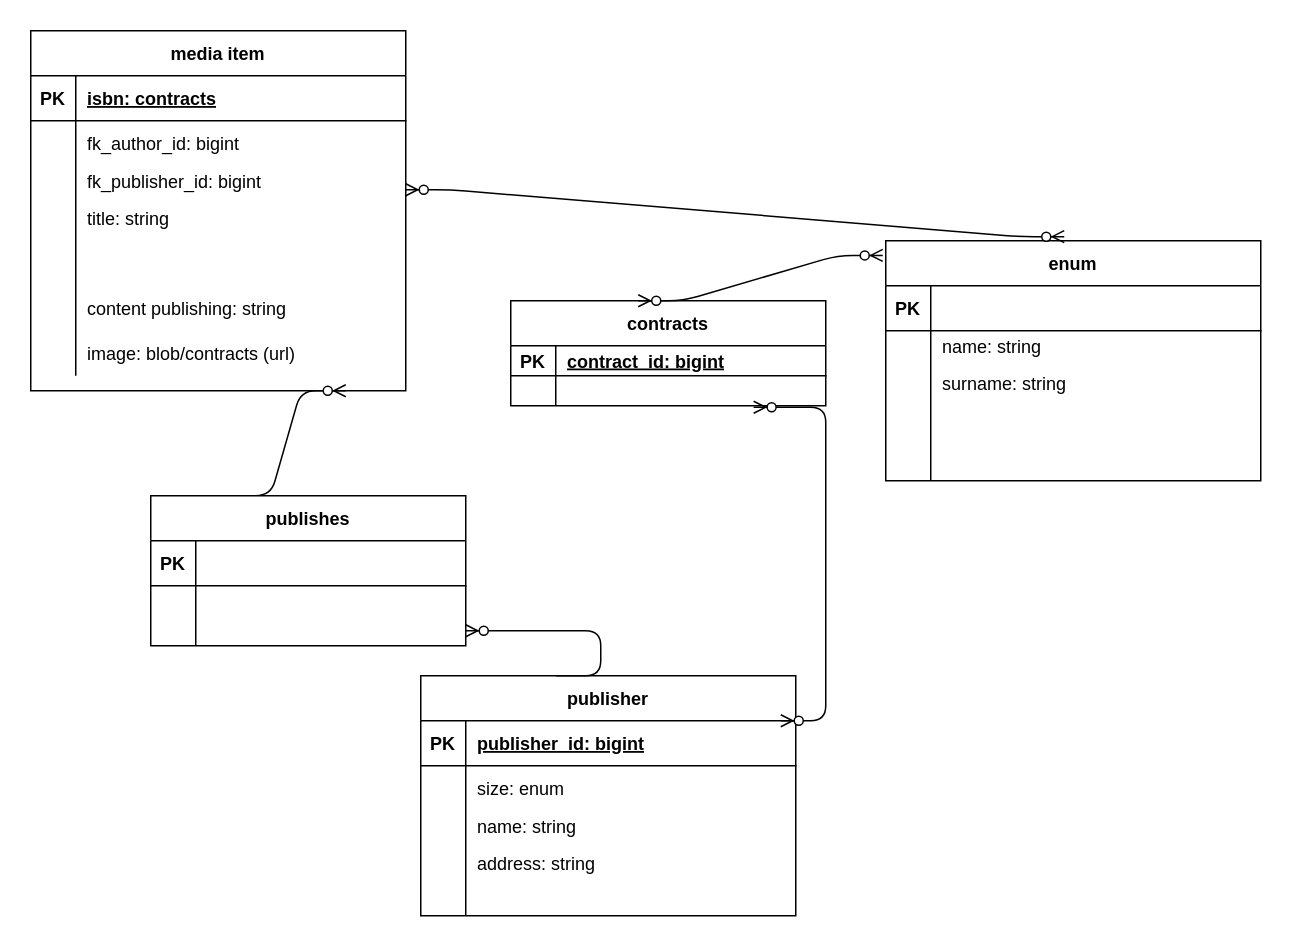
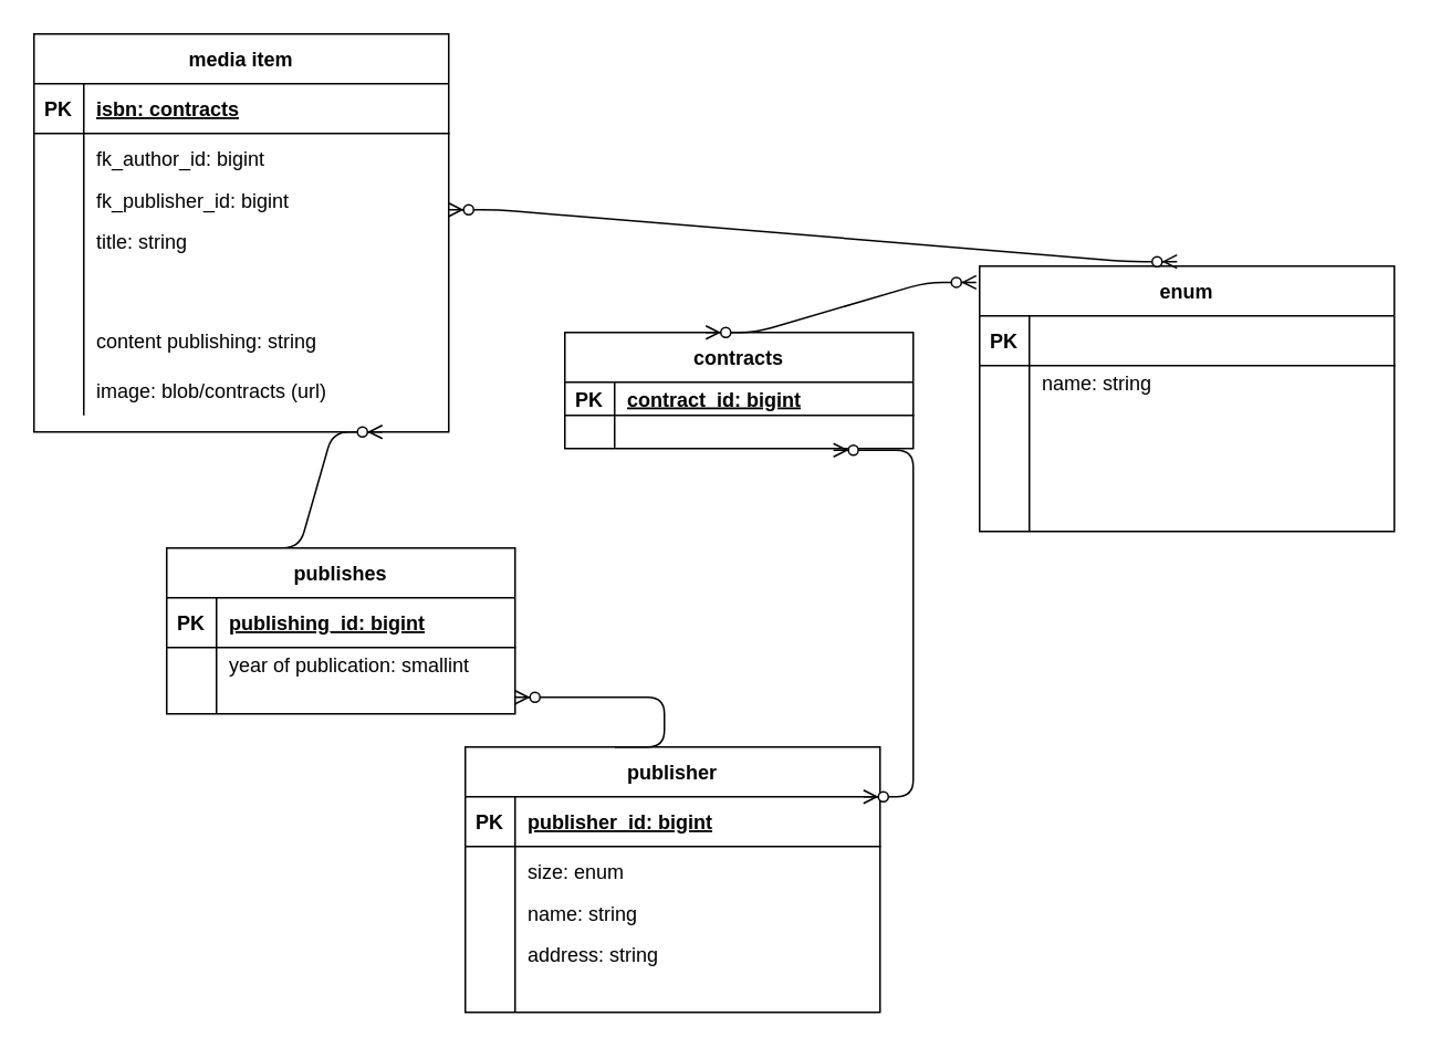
- <mxCell id="31" value="surname: string" style="shape=partialRectangle;overflow=hidden;connectable=0;fillColor=none;top=0;left=0;bottom=0;right=0;align=left;spacingLeft=6;" parent="29" vertex="1"><mxGeometry x="30" width="220" height="30" as="geometry" /></mxCell>
+ <mxCell id="65" value="publishing_id: bigint" style="shape=partialRectangle;overflow=hidden;connectable=0;fillColor=none;top=0;left=0;bottom=0;right=0;align=left;spacingLeft=6;fontStyle=5;" parent="63" vertex="1"><mxGeometry x="30" width="180" height="30" as="geometry" /></mxCell>
+ <mxCell id="68" value="year of publication: smallint" style="shape=partialRectangle;overflow=hidden;connectable=0;fillColor=none;top=0;left=0;bottom=0;right=0;align=left;spacingLeft=6;" parent="66" vertex="1"><mxGeometry x="30" width="180" height="20" as="geometry" /></mxCell>
